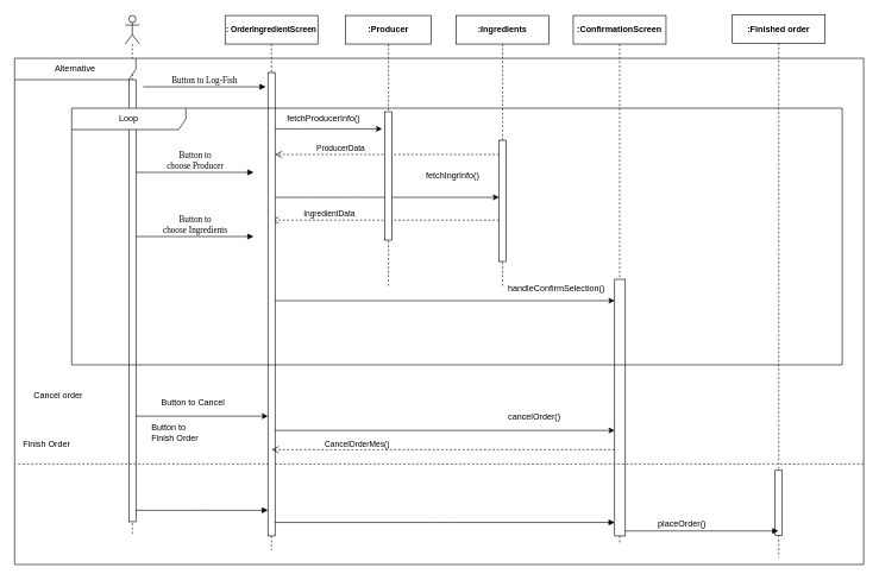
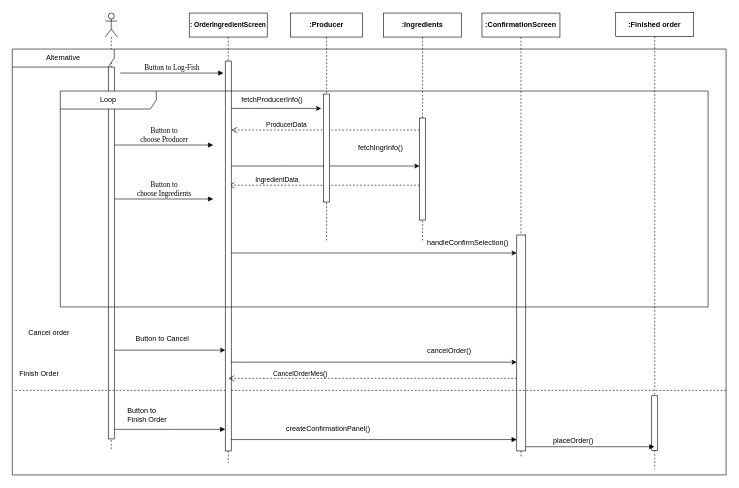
- <mxCell id="20" value="Button to &lt;br&gt;Finish Order" style="text;whiteSpace=wrap;html=1;" vertex="1" parent="15"><mxGeometry x="190" y="505" width="90" height="30" as="geometry" /></mxCell>
+ <mxCell id="20" value="Button to &lt;br&gt;Finish Order" style="text;whiteSpace=wrap;html=1;" vertex="1" parent="15"><mxGeometry x="190" y="590" width="90" height="30" as="geometry" /></mxCell>
+ <mxCell id="22" value="createConfirmationPanel()" style="text;whiteSpace=wrap;html=1;" vertex="1" parent="15"><mxGeometry x="455" y="620" width="145" height="20" as="geometry" /></mxCell>
